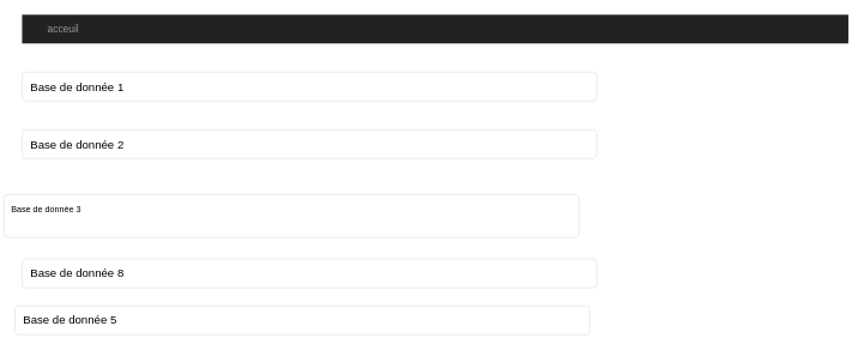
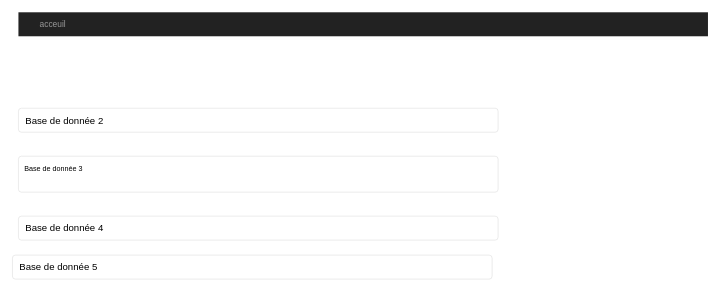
- <mxCell id="4" value="Base de donnée 1" style="html=1;shadow=0;dashed=0;shape=mxgraph.bootstrap.rrect;rSize=5;strokeColor=#dddddd;;align=left;spacingLeft=10;fontSize=16;whiteSpace=wrap;rounded=0;" parent="1" vertex="1"><mxGeometry x="30" y="100" width="800" height="40" as="geometry" /></mxCell>
- <mxCell id="6" value="&lt;div&gt;Base de donnée 3&lt;br&gt;&lt;/div&gt;" style="html=1;shadow=0;dashed=0;shape=mxgraph.bootstrap.rrect;rSize=5;fontSize=12;strokeColor=#dddddd;align=left;spacing=10;verticalAlign=top;whiteSpace=wrap;rounded=0;" parent="1" vertex="1"><mxGeometry x="5" y="270" width="800" height="60" as="geometry" /></mxCell>
+ <mxCell id="6" value="&lt;div&gt;Base de donnée 3&lt;br&gt;&lt;/div&gt;" style="html=1;shadow=0;dashed=0;shape=mxgraph.bootstrap.rrect;rSize=5;fontSize=12;strokeColor=#dddddd;align=left;spacing=10;verticalAlign=top;whiteSpace=wrap;rounded=0;" parent="1" vertex="1"><mxGeometry x="30" y="260" width="800" height="60" as="geometry" /></mxCell>
- <mxCell id="7" value="Base de donnée 8" style="html=1;shadow=0;dashed=0;shape=mxgraph.bootstrap.rrect;rSize=5;strokeColor=#dddddd;align=left;spacingLeft=10;fontSize=16;whiteSpace=wrap;rounded=0;" vertex="1" parent="1"><mxGeometry x="30" y="360" width="800" height="40" as="geometry" /></mxCell>
+ <mxCell id="7" value="Base de donnée 4" style="html=1;shadow=0;dashed=0;shape=mxgraph.bootstrap.rrect;rSize=5;strokeColor=#dddddd;align=left;spacingLeft=10;fontSize=16;whiteSpace=wrap;rounded=0;" vertex="1" parent="1"><mxGeometry x="30" y="360" width="800" height="40" as="geometry" /></mxCell>
